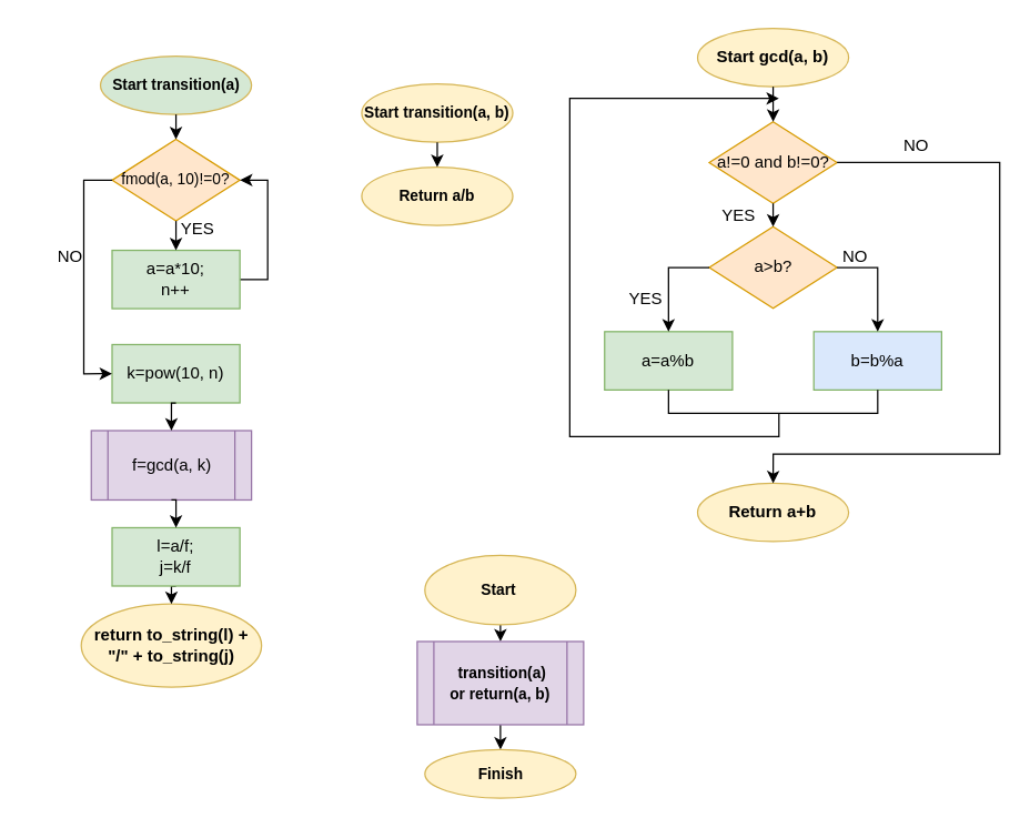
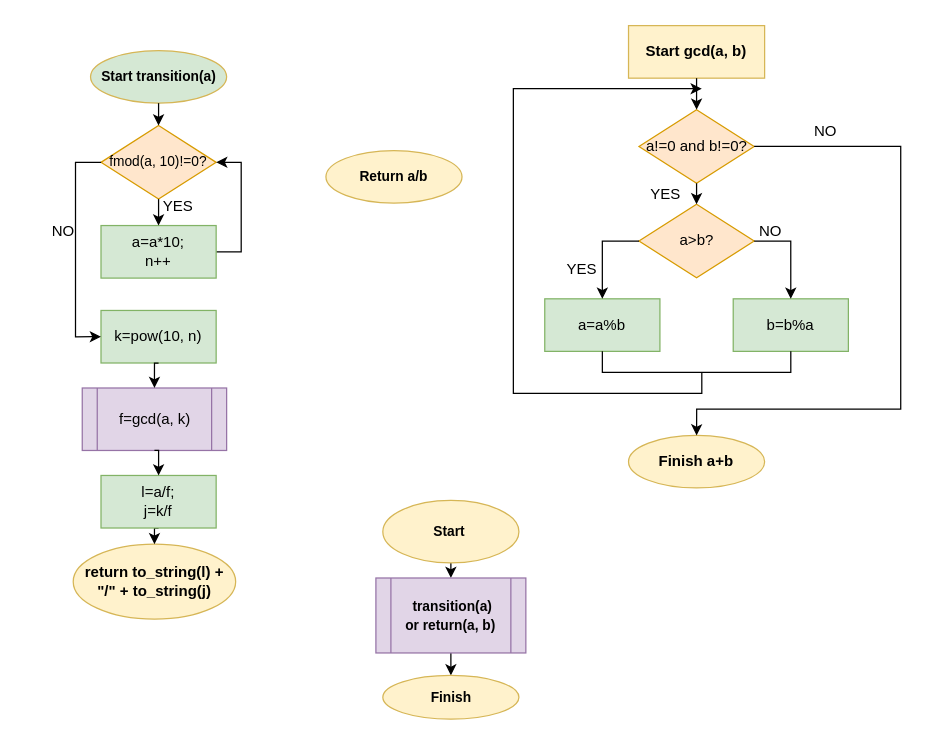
- <mxCell id="3" value="&lt;b&gt;Start gcd(a, b)&lt;br&gt;&lt;/b&gt;" style="ellipse;whiteSpace=wrap;html=1;fillColor=#fff2cc;strokeColor=#d6b656;" vertex="1" parent="2"><mxGeometry x="92.162" width="108.919" height="42.045" as="geometry" /></mxCell>
+ <mxCell id="3" value="&lt;b&gt;Start gcd(a, b)&lt;br&gt;&lt;/b&gt;" style="whiteSpace=wrap;html=1;fillColor=#fff2cc;strokeColor=#d6b656;rounded=0;" vertex="1" parent="2"><mxGeometry x="92.162" width="108.919" height="42.045" as="geometry" /></mxCell>
- <mxCell id="26" value="&lt;b style=&quot;font-size: 11px;&quot;&gt;Start transition(a, b)&lt;br&gt;&lt;/b&gt;" style="ellipse;whiteSpace=wrap;html=1;fillColor=#fff2cc;strokeColor=#d6b656;" vertex="1" parent="25"><mxGeometry width="108.919" height="42.045" as="geometry" /></mxCell>
- <mxCell id="28" style="edgeStyle=orthogonalEdgeStyle;rounded=0;orthogonalLoop=1;jettySize=auto;html=1;exitX=0.5;exitY=1;exitDx=0;exitDy=0;entryX=0.5;entryY=0;entryDx=0;entryDy=0;" edge="1" parent="25" source="26" target="27"><mxGeometry relative="1" as="geometry" /></mxCell>
- <mxCell id="10" value="b=b%a" style="rounded=0;whiteSpace=wrap;html=1;fillColor=#dae8fc;strokeColor=#82b366;" vertex="1" parent="2"><mxGeometry x="175.946" y="218.636" width="92.162" height="42.045" as="geometry" /></mxCell>
+ <mxCell id="10" value="b=b%a" style="rounded=0;whiteSpace=wrap;html=1;fillColor=#d5e8d4;strokeColor=#82b366;" vertex="1" parent="2"><mxGeometry x="175.946" y="218.636" width="92.162" height="42.045" as="geometry" /></mxCell>
- <mxCell id="12" value="&lt;b&gt;Return a+b&lt;br&gt;&lt;/b&gt;" style="ellipse;whiteSpace=wrap;html=1;fillColor=#fff2cc;strokeColor=#d6b656;" vertex="1" parent="2"><mxGeometry x="92.162" y="327.955" width="108.919" height="42.045" as="geometry" /></mxCell>
+ <mxCell id="12" value="&lt;b&gt;Finish a+b&lt;br&gt;&lt;/b&gt;" style="ellipse;whiteSpace=wrap;html=1;fillColor=#fff2cc;strokeColor=#d6b656;" vertex="1" parent="2"><mxGeometry x="92.162" y="327.955" width="108.919" height="42.045" as="geometry" /></mxCell>
